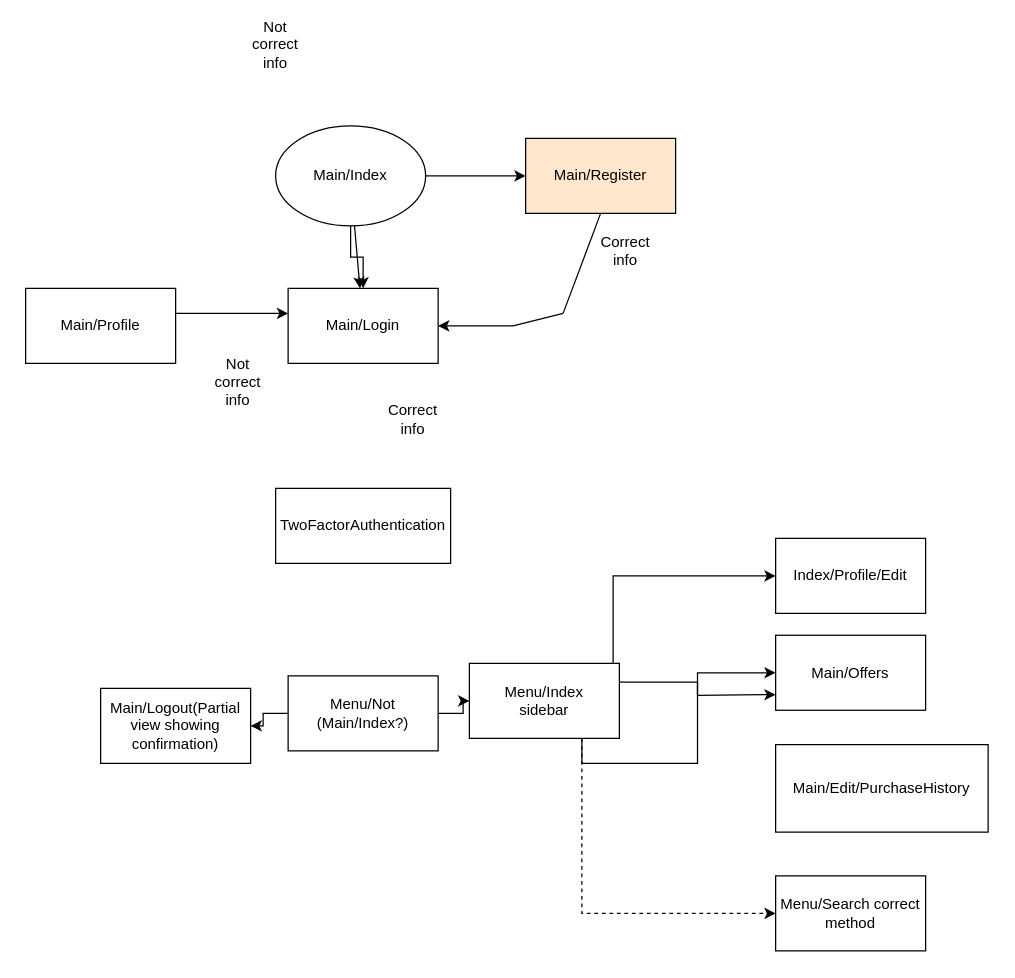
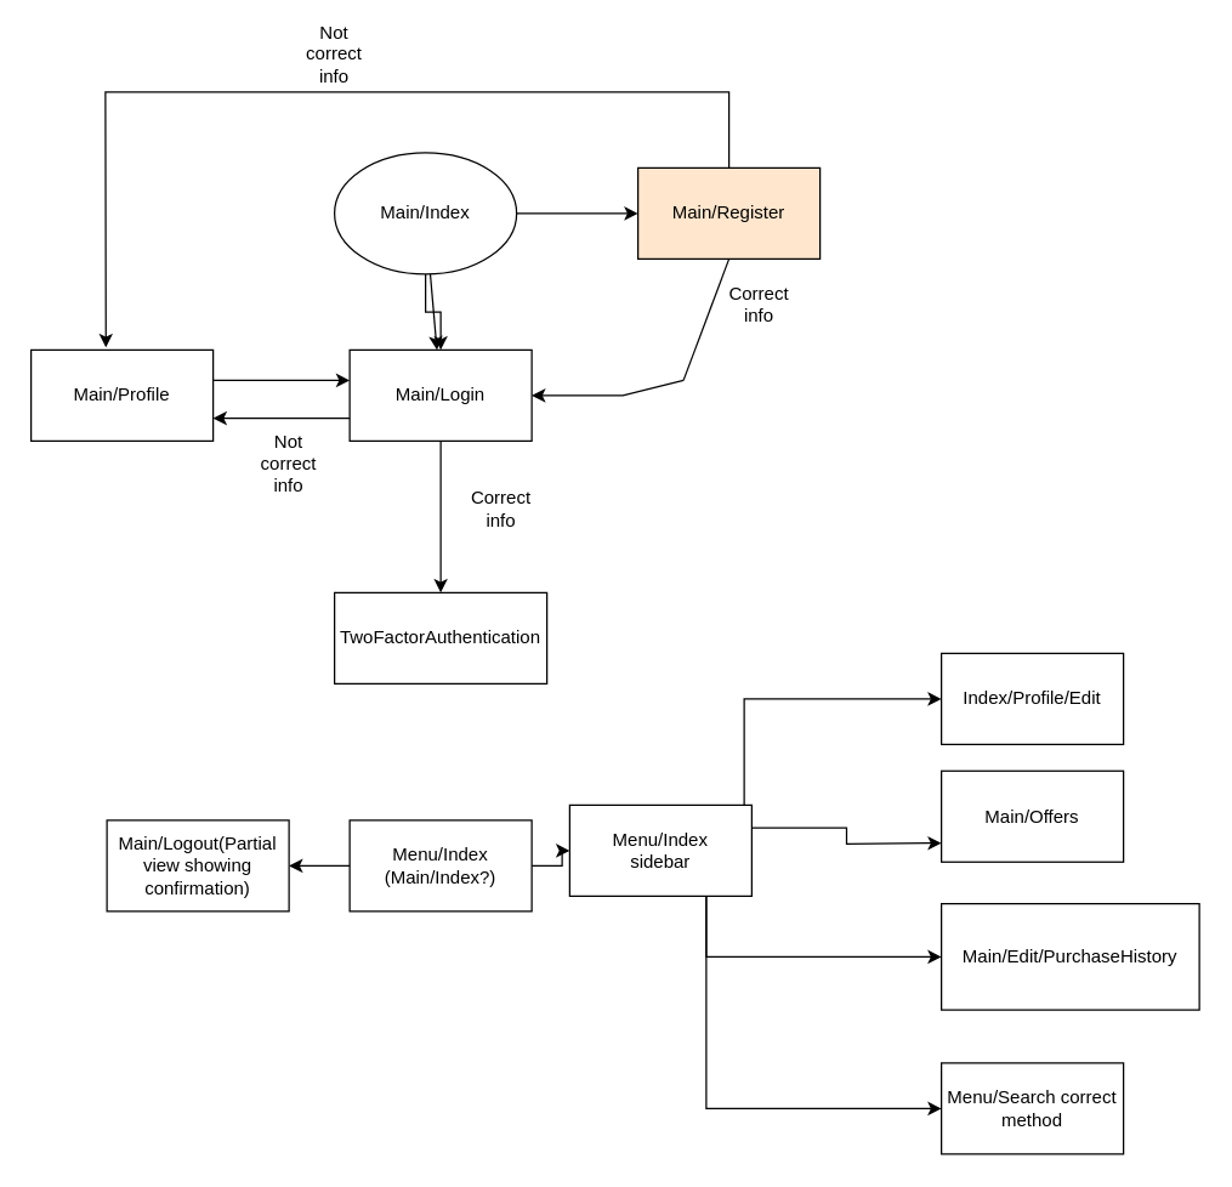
+ <mxCell id="17" value="" style="endArrow=classic;html=1;rounded=0;exitX=0.5;exitY=0;exitDx=0;exitDy=0;entryX=0.411;entryY=-0.028;entryDx=0;entryDy=0;entryPerimeter=0;" parent="1" source="8" target="15" edge="1"><mxGeometry width="50" height="50" relative="1" as="geometry"><mxPoint x="240" y="80" as="sourcePoint" /><mxPoint x="-140" as="targetPoint" y="60" /><Array as="points"><mxPoint x="480" y="60" /><mxPoint x="69" y="60" /></Array></mxGeometry></mxCell>
+ <mxCell id="14" value="" style="endArrow=classic;html=1;rounded=0;exitX=0;exitY=0.75;exitDx=0;exitDy=0;entryX=1;entryY=0.75;entryDx=0;entryDy=0;" parent="1" source="5" target="15" edge="1"><mxGeometry width="50" height="50" relative="1" as="geometry"><mxPoint x="170" y="240" as="sourcePoint" /><mxPoint x="170" y="290" as="targetPoint" /></mxGeometry></mxCell>
+ <mxCell id="4" style="edgeStyle=orthogonalEdgeStyle;rounded=0;orthogonalLoop=1;jettySize=auto;html=1;exitX=0.5;exitY=1;exitDx=0;exitDy=0;entryX=0.5;entryY=0;entryDx=0;entryDy=0;" parent="1" source="5" target="26" edge="1"><mxGeometry relative="1" as="geometry" /></mxCell>
- <mxCell id="12" value="Menu/Not&lt;br&gt;(Main/Index?)" style="rounded=0;whiteSpace=wrap;html=1;" parent="1" vertex="1"><mxGeometry x="230" y="540" width="120" height="60" as="geometry" /></mxCell>
+ <mxCell id="12" value="Menu/Index&lt;br&gt;(Main/Index?)" style="rounded=0;whiteSpace=wrap;html=1;" parent="1" vertex="1"><mxGeometry x="230" y="540" width="120" height="60" as="geometry" /></mxCell>
- <mxCell id="24" value="Main/Logout(Partial view showing confirmation)" style="whiteSpace=wrap;html=1;rounded=0;" parent="1" vertex="1"><mxGeometry x="80" y="550" width="120" height="60" as="geometry" /></mxCell>
+ <mxCell id="24" value="Main/Logout(Partial view showing confirmation)" style="whiteSpace=wrap;html=1;rounded=0;" parent="1" vertex="1"><mxGeometry y="540" width="120" height="60" as="geometry" x="70" /></mxCell>
- <mxCell id="29" style="edgeStyle=orthogonalEdgeStyle;rounded=0;orthogonalLoop=1;jettySize=auto;html=1;exitX=0.75;exitY=1;exitDx=0;exitDy=0;" parent="1" source="32" target="22" edge="1"><mxGeometry relative="1" as="geometry" /></mxCell>
+ <mxCell id="29" style="edgeStyle=orthogonalEdgeStyle;rounded=0;orthogonalLoop=1;jettySize=auto;html=1;exitX=0.75;exitY=1;exitDx=0;exitDy=0;entryX=0;entryY=0.5;entryDx=0;entryDy=0;" parent="1" source="32" target="21" edge="1"><mxGeometry relative="1" as="geometry" /></mxCell>
- <mxCell id="31" style="edgeStyle=orthogonalEdgeStyle;rounded=0;orthogonalLoop=1;jettySize=auto;html=1;exitX=0.75;exitY=1;exitDx=0;exitDy=0;entryX=0;entryY=0.5;entryDx=0;entryDy=0;dashed=1;" parent="1" source="32" target="25" edge="1"><mxGeometry relative="1" as="geometry" /></mxCell>
+ <mxCell id="31" style="edgeStyle=orthogonalEdgeStyle;rounded=0;orthogonalLoop=1;jettySize=auto;html=1;exitX=0.75;exitY=1;exitDx=0;exitDy=0;entryX=0;entryY=0.5;entryDx=0;entryDy=0;" parent="1" source="32" target="25" edge="1"><mxGeometry relative="1" as="geometry" /></mxCell>
